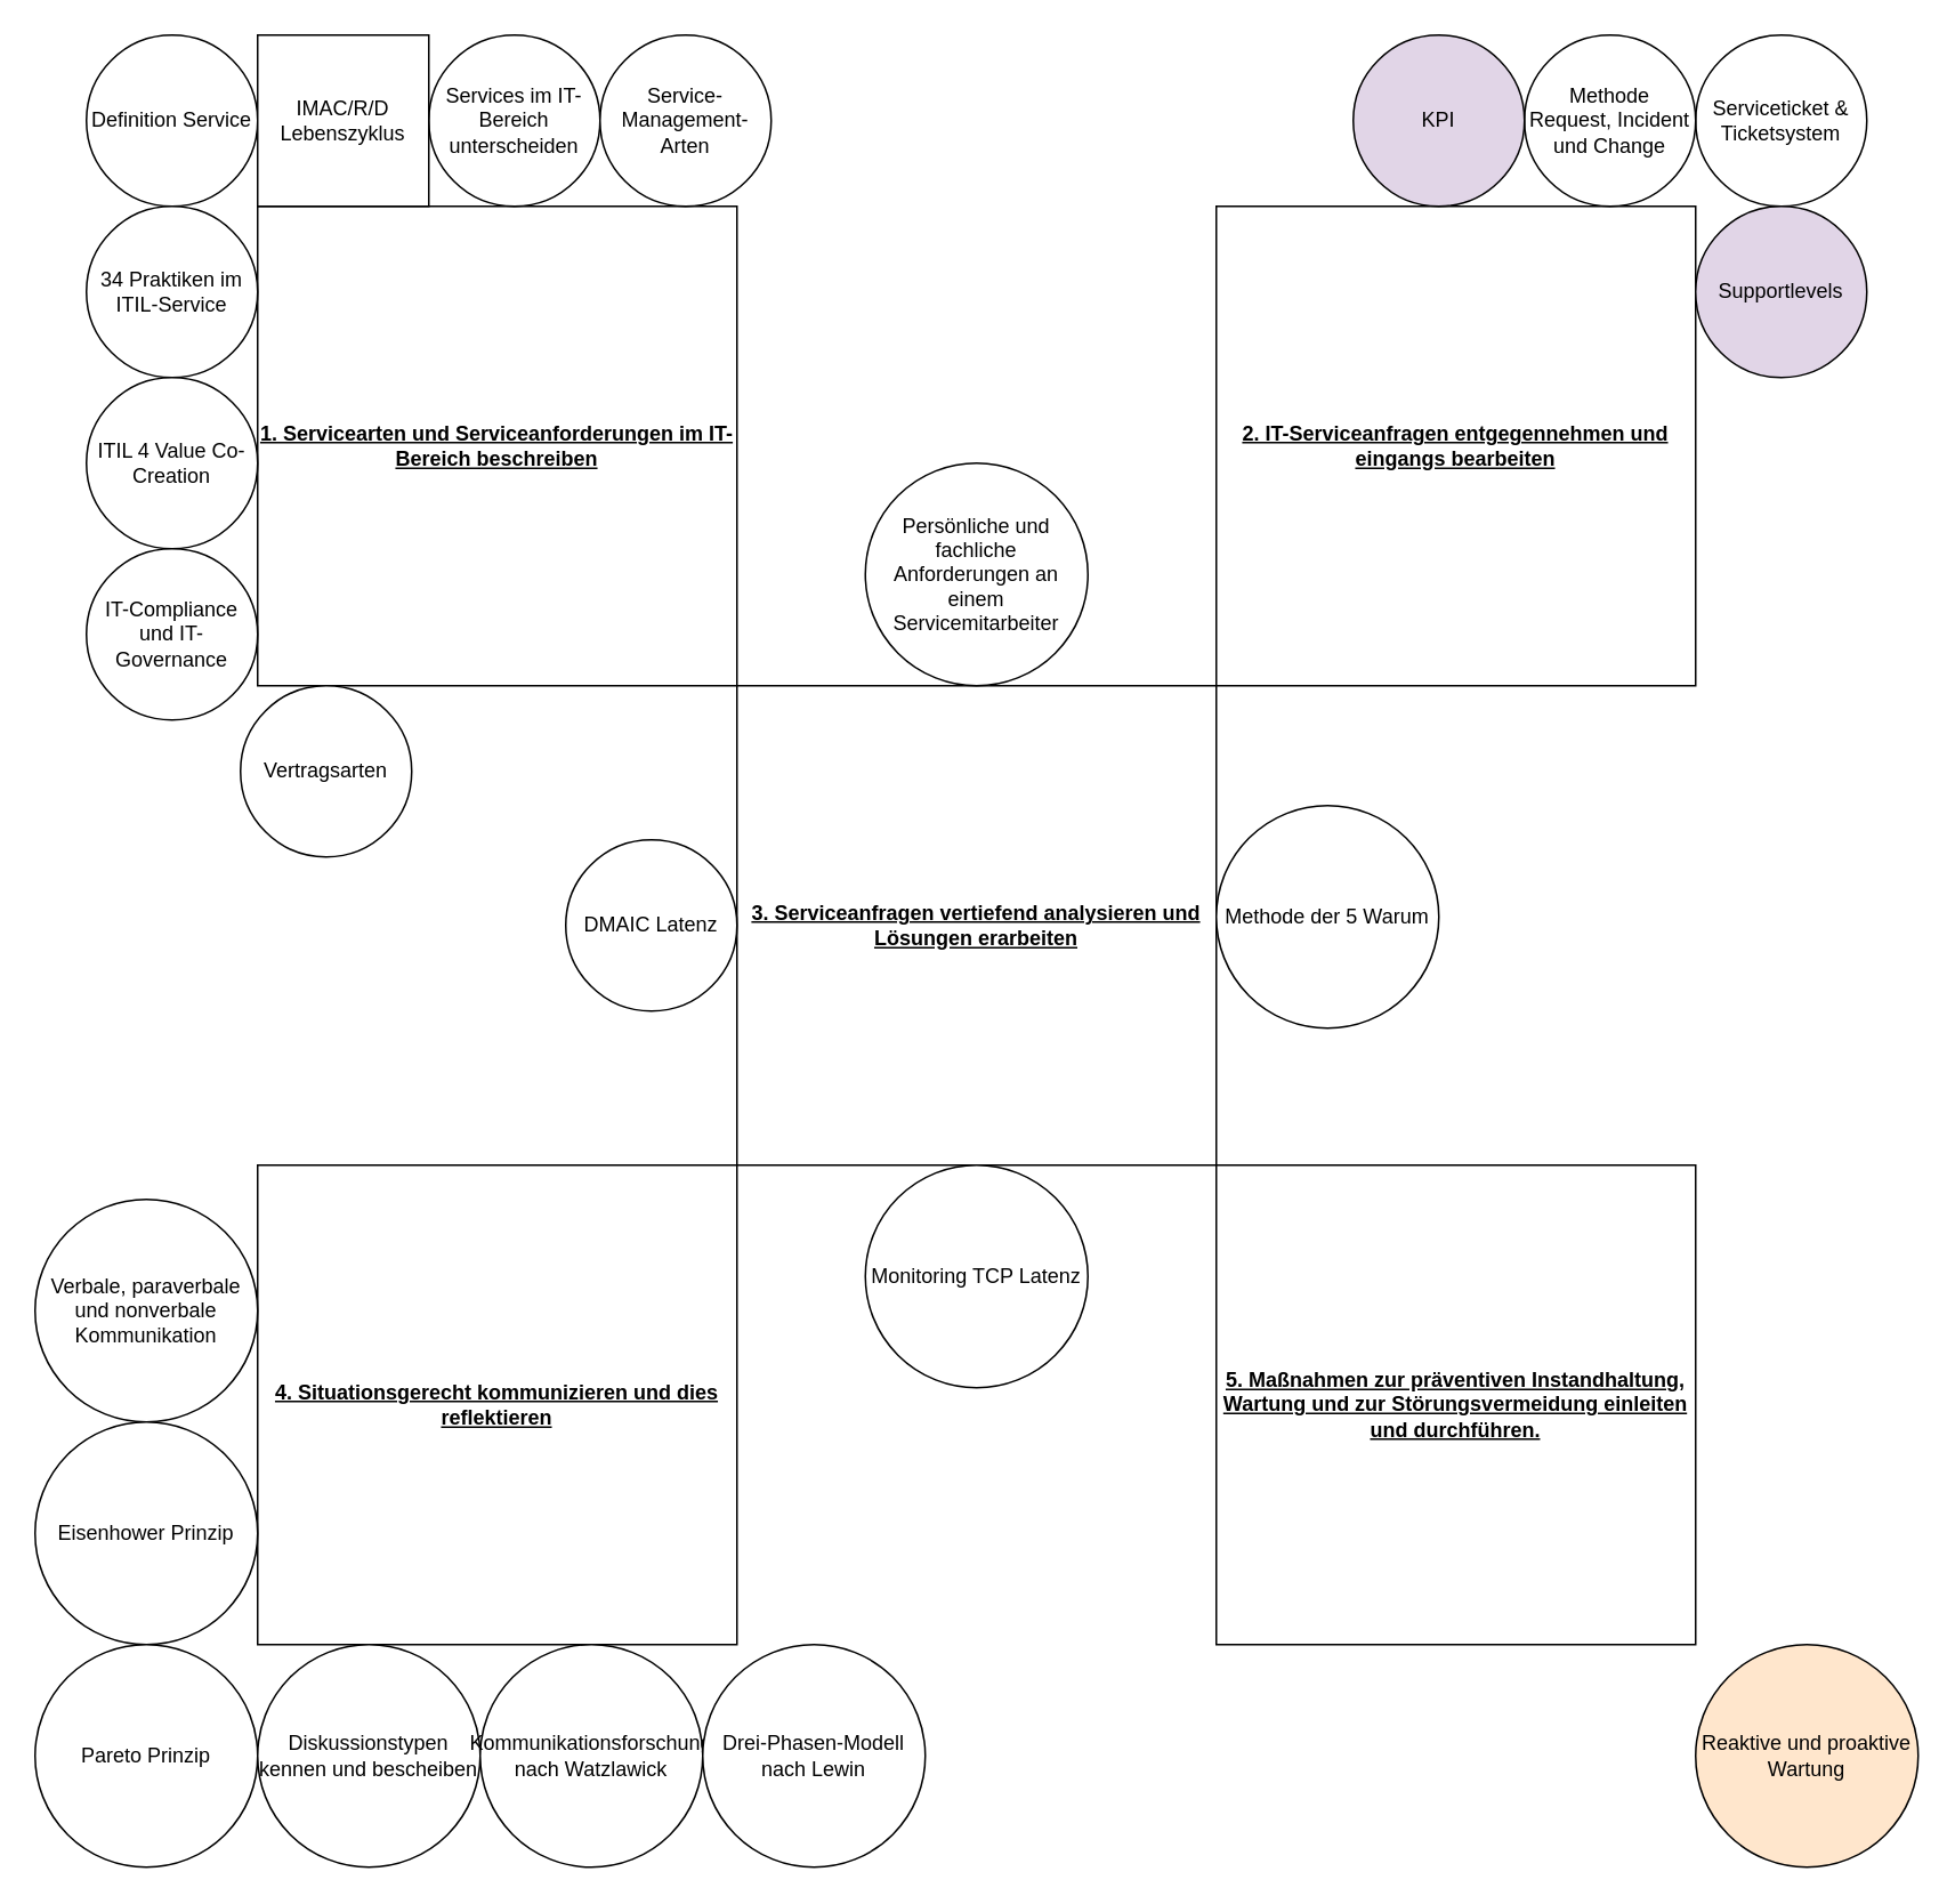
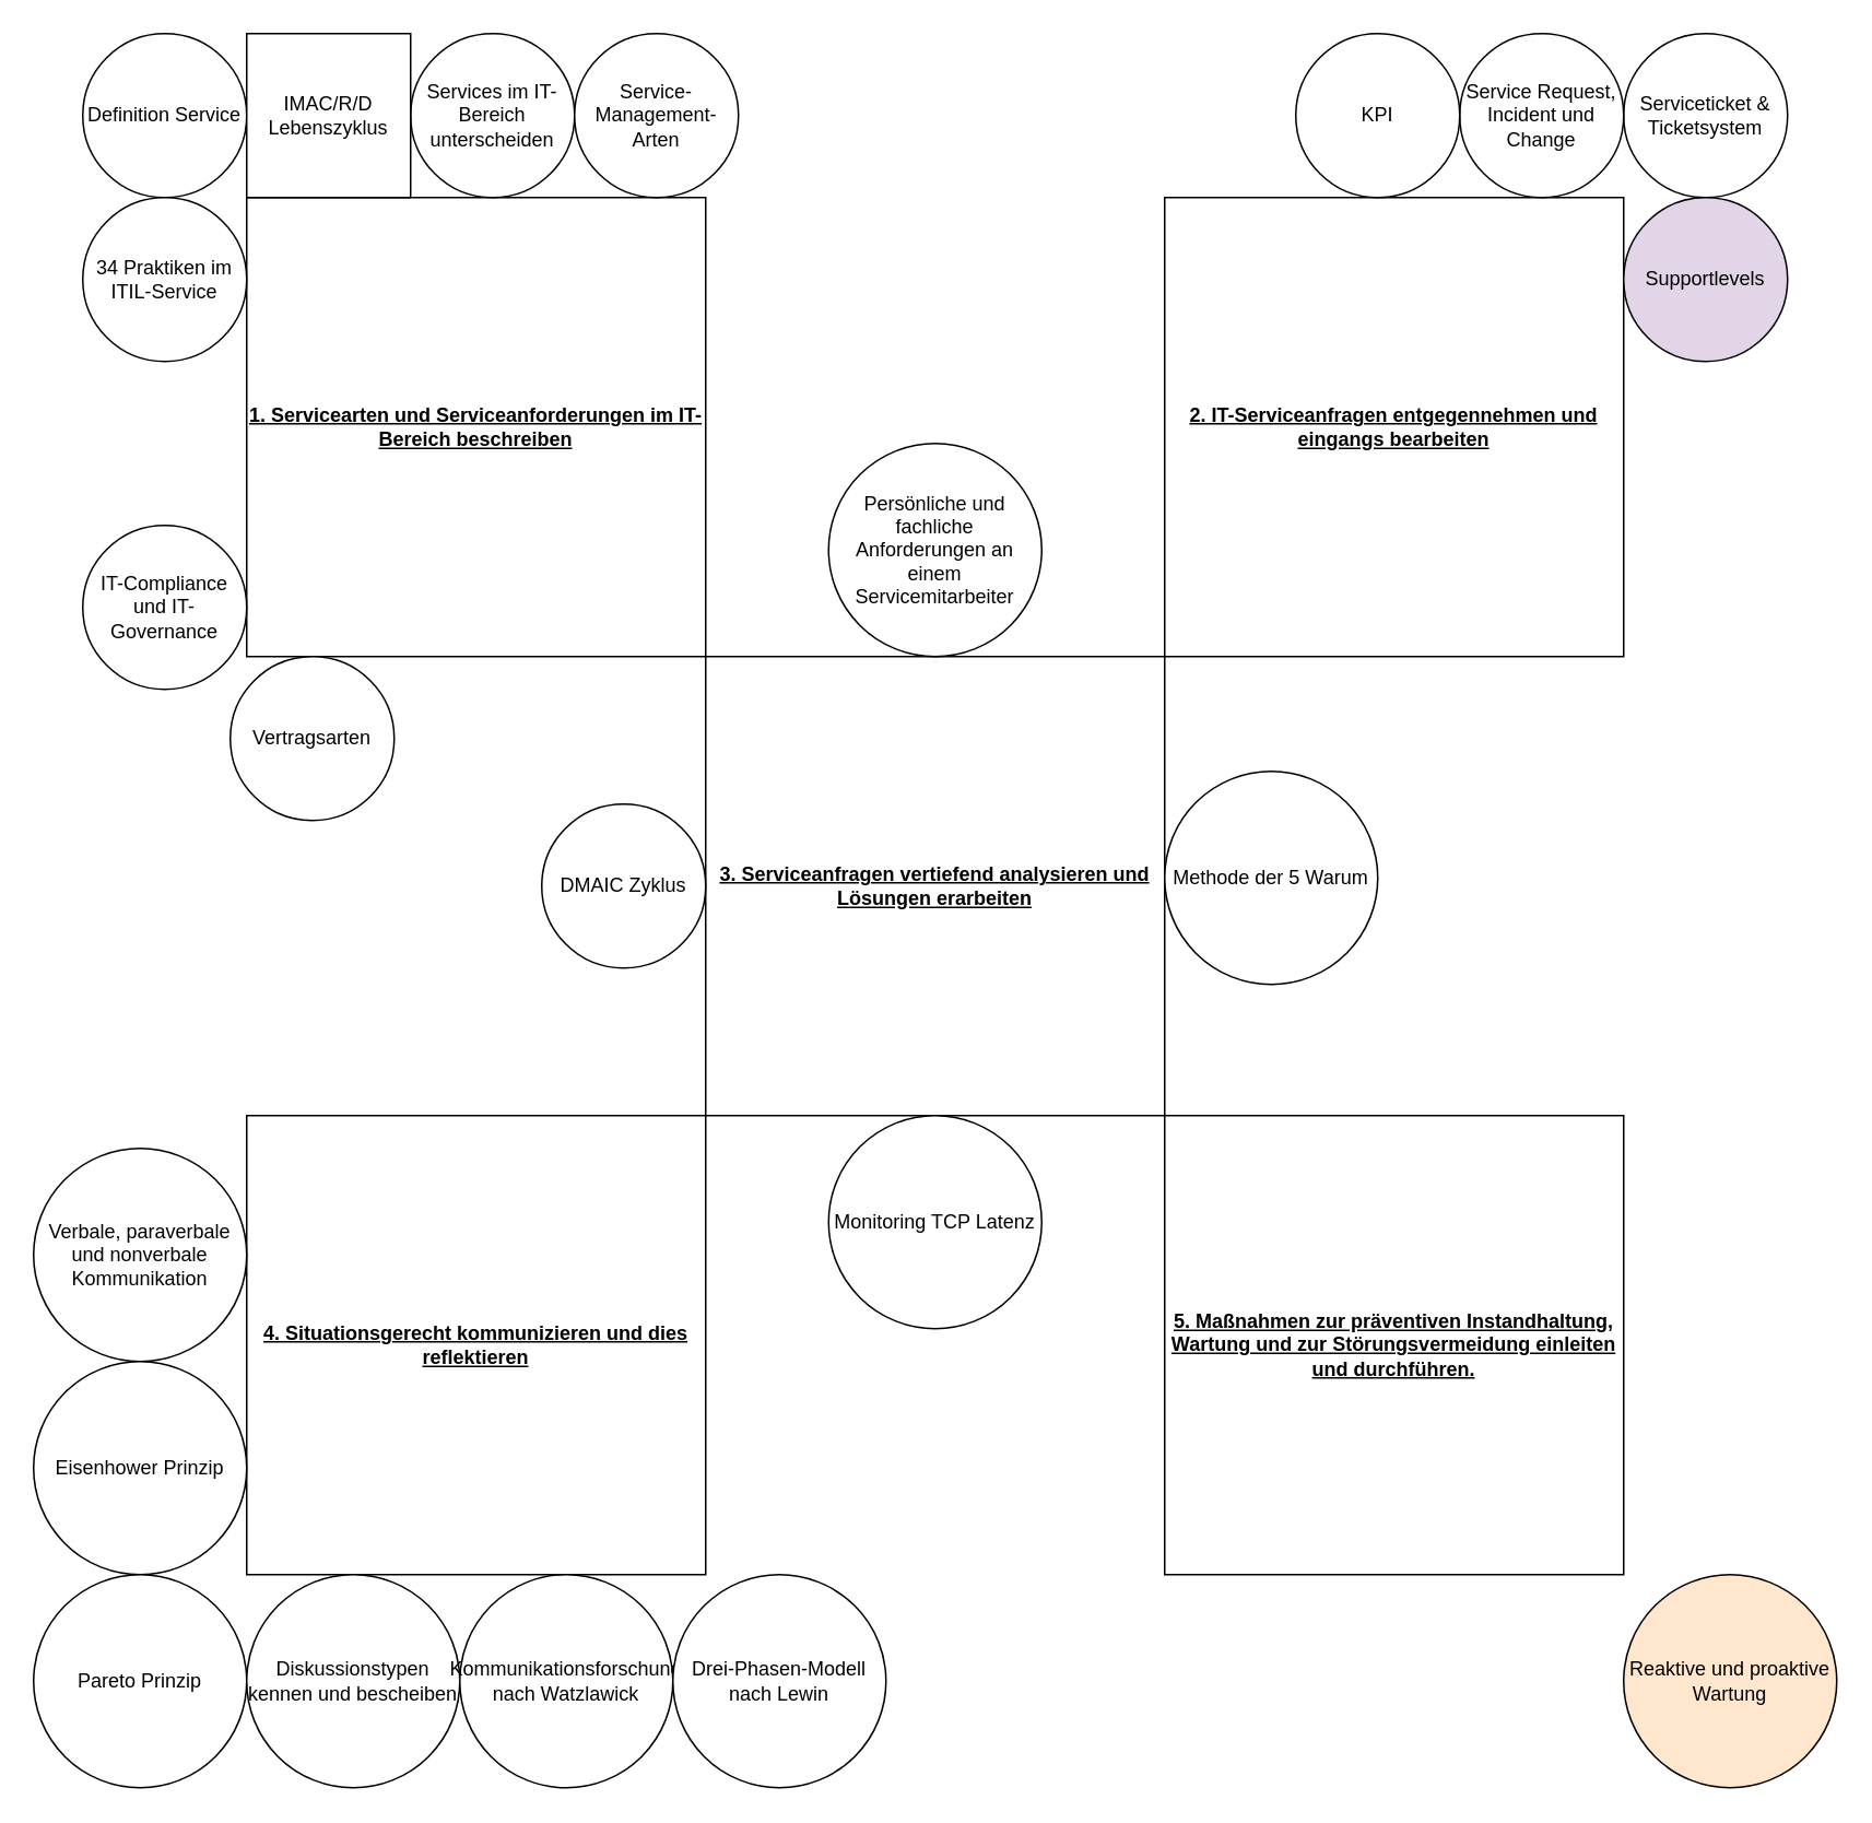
- <mxCell id="15" value="KPI" style="ellipse;whiteSpace=wrap;html=1;aspect=fixed;fillColor=#e1d5e7;" vertex="1" parent="1"><mxGeometry x="790" y="20" width="100" height="100" as="geometry" /></mxCell>
+ <mxCell id="15" value="KPI" style="ellipse;whiteSpace=wrap;html=1;aspect=fixed;" vertex="1" parent="1"><mxGeometry x="790" y="20" width="100" height="100" as="geometry" /></mxCell>
- <mxCell id="14" value="Methode Request, Incident und Change" style="ellipse;whiteSpace=wrap;html=1;aspect=fixed;" vertex="1" parent="1"><mxGeometry x="890" y="20" width="100" height="100" as="geometry" /></mxCell>
+ <mxCell id="14" value="Service Request, Incident und Change" style="ellipse;whiteSpace=wrap;html=1;aspect=fixed;" vertex="1" parent="1"><mxGeometry x="890" y="20" width="100" height="100" as="geometry" /></mxCell>
- <mxCell id="21" value="ITIL 4 Value Co-Creation" style="ellipse;whiteSpace=wrap;html=1;aspect=fixed;" vertex="1" parent="1"><mxGeometry x="50" y="220" width="100" height="100" as="geometry" /></mxCell>
- <mxCell id="23" value="DMAIC Latenz" style="ellipse;whiteSpace=wrap;html=1;aspect=fixed;" vertex="1" parent="1"><mxGeometry x="330" y="490" width="100" height="100" as="geometry" /></mxCell>
+ <mxCell id="23" value="DMAIC Zyklus" style="ellipse;whiteSpace=wrap;html=1;aspect=fixed;" vertex="1" parent="1"><mxGeometry x="330" y="490" width="100" height="100" as="geometry" /></mxCell>
